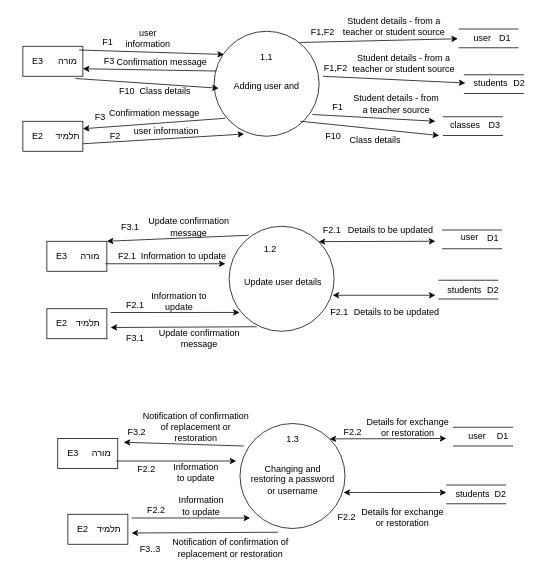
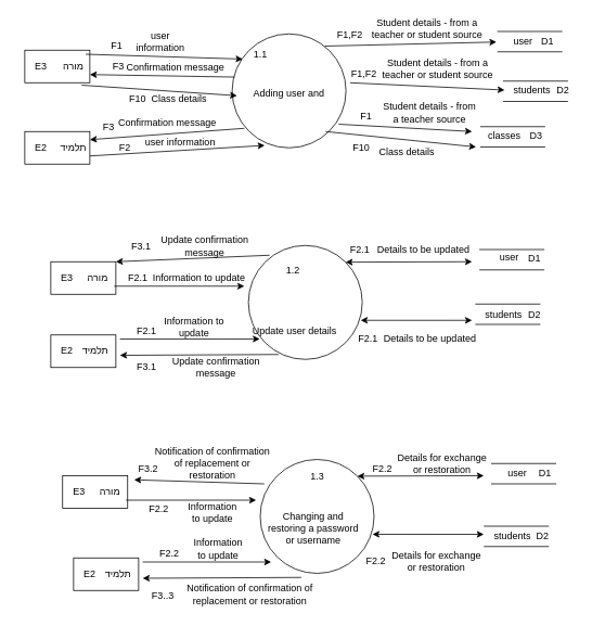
- <mxCell id="3" value="1.1" style="text;html=1;strokeColor=none;fillColor=none;align=center;verticalAlign=middle;whiteSpace=wrap;rounded=0;" parent="1" vertex="1"><mxGeometry x="325" y="61" width="60" height="30" as="geometry" /></mxCell>
+ <mxCell id="3" value="1.1" style="text;html=1;strokeColor=none;fillColor=none;align=center;verticalAlign=middle;whiteSpace=wrap;rounded=0;" parent="1" vertex="1"><mxGeometry x="290" y="51" width="60" height="30" as="geometry" /></mxCell>
- <mxCell id="43" value="Update user details" style="text;html=1;strokeColor=none;fillColor=none;align=center;verticalAlign=middle;whiteSpace=wrap;rounded=0;" parent="1" vertex="1"><mxGeometry x="322.25" y="361" width="110" height="30" as="geometry" /></mxCell>
+ <mxCell id="43" value="Update user details" style="text;html=1;strokeColor=none;fillColor=none;align=center;verticalAlign=middle;whiteSpace=wrap;rounded=0;" parent="1" vertex="1"><mxGeometry x="307.25" y="391" width="110" height="30" as="geometry" /></mxCell>
- <mxCell id="76" value="Changing and restoring a password or username" style="text;html=1;strokeColor=none;fillColor=none;align=center;verticalAlign=middle;whiteSpace=wrap;rounded=0;" parent="1" vertex="1"><mxGeometry x="329.5" y="624" width="120" height="30" as="geometry" /></mxCell>
+ <mxCell id="76" value="Changing and restoring a password or username" style="text;html=1;strokeColor=none;fillColor=none;align=center;verticalAlign=middle;whiteSpace=wrap;rounded=0;" parent="1" vertex="1"><mxGeometry x="324.5" y="634" width="120" height="30" as="geometry" /></mxCell>
